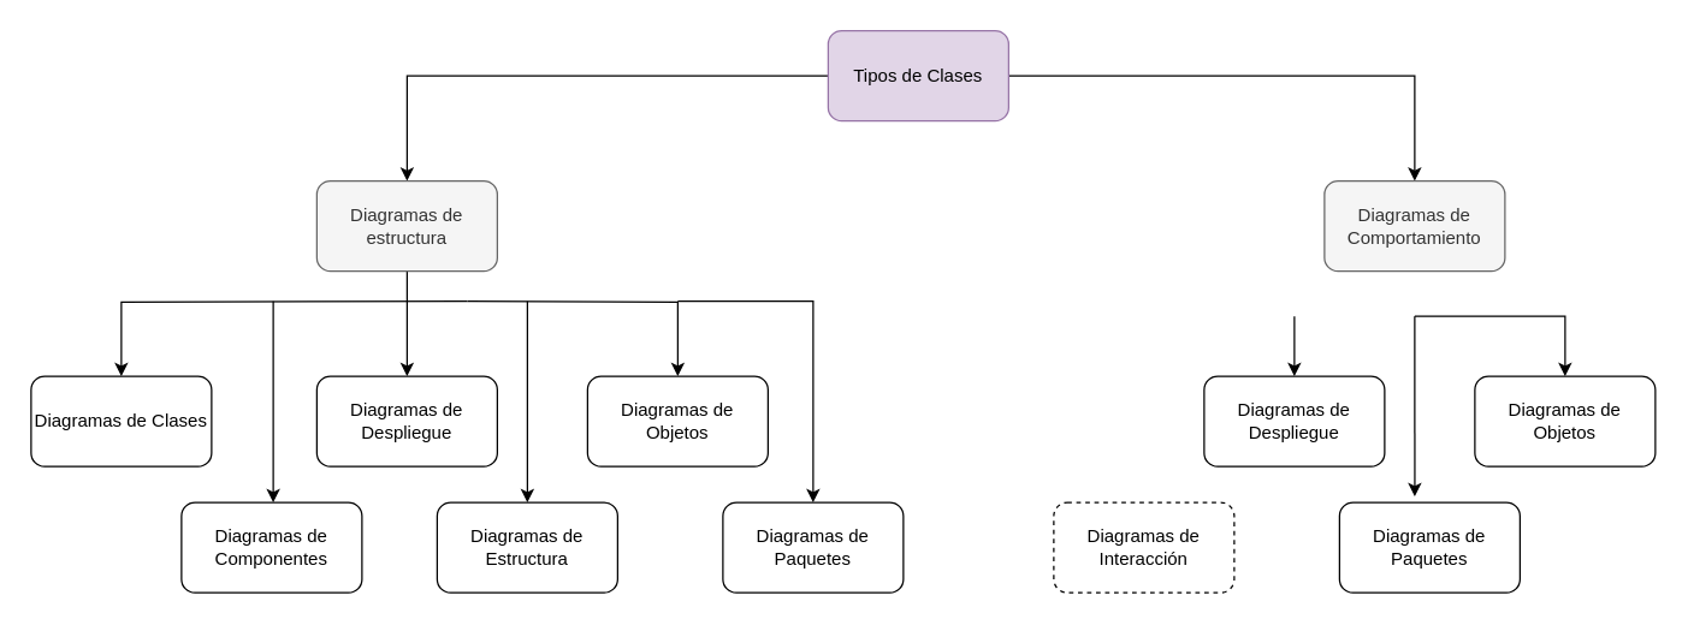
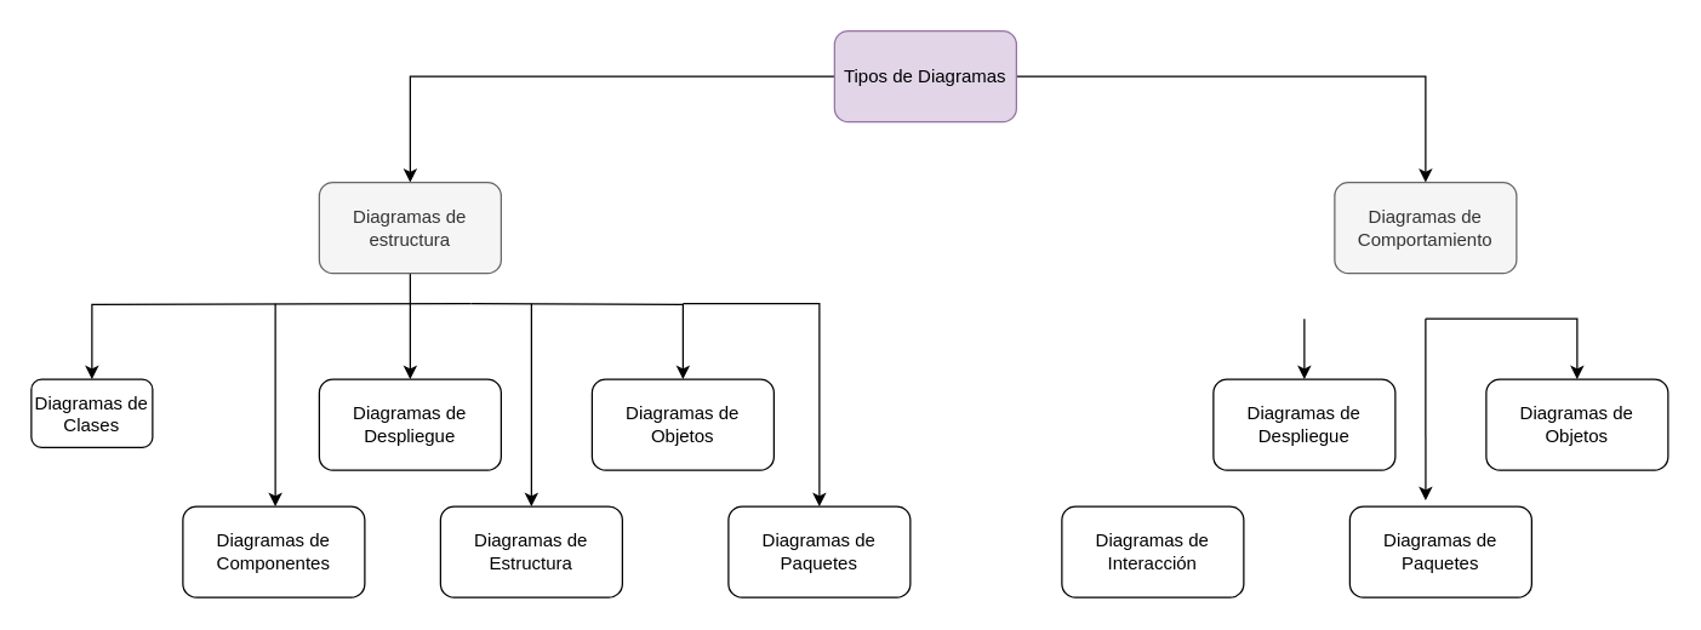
- <mxCell id="4" value="Tipos de Clases" style="rounded=1;whiteSpace=wrap;html=1;fillColor=#e1d5e7;strokeColor=#9673a6;" vertex="1" parent="1"><mxGeometry x="550" y="20" width="120" height="60" as="geometry" /></mxCell>
+ <mxCell id="4" value="Tipos de Diagramas" style="rounded=1;whiteSpace=wrap;html=1;fillColor=#e1d5e7;strokeColor=#9673a6;" vertex="1" parent="1"><mxGeometry x="550" y="20" width="120" height="60" as="geometry" /></mxCell>
- <mxCell id="11" value="Diagramas de Clases" style="rounded=1;whiteSpace=wrap;html=1;" vertex="1" parent="1"><mxGeometry x="20" y="250" width="120" height="60" as="geometry" /></mxCell>
+ <mxCell id="11" value="Diagramas de Clases" style="rounded=1;whiteSpace=wrap;html=1;" vertex="1" parent="1"><mxGeometry x="20" y="250" width="80" height="45" as="geometry" /></mxCell>
- <mxCell id="22" value="Diagramas de Interacción" style="rounded=1;whiteSpace=wrap;html=1;dashed=1;" vertex="1" parent="1"><mxGeometry x="700" y="334" width="120" height="60" as="geometry" /></mxCell>
+ <mxCell id="22" value="Diagramas de Interacción" style="rounded=1;whiteSpace=wrap;html=1;" vertex="1" parent="1"><mxGeometry x="700" y="334" width="120" height="60" as="geometry" /></mxCell>
